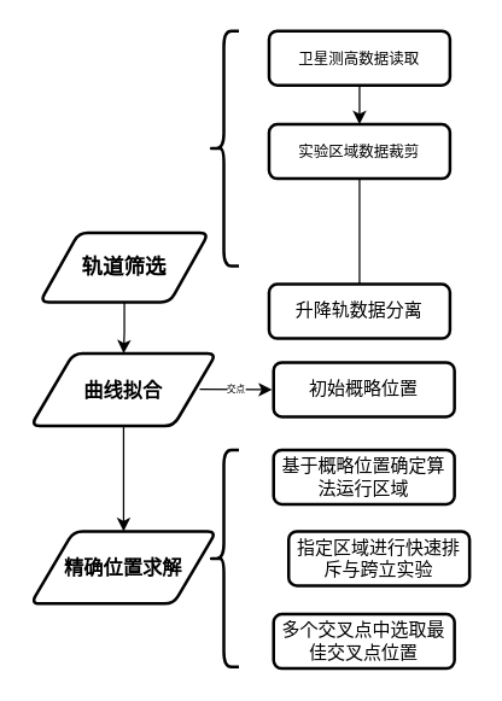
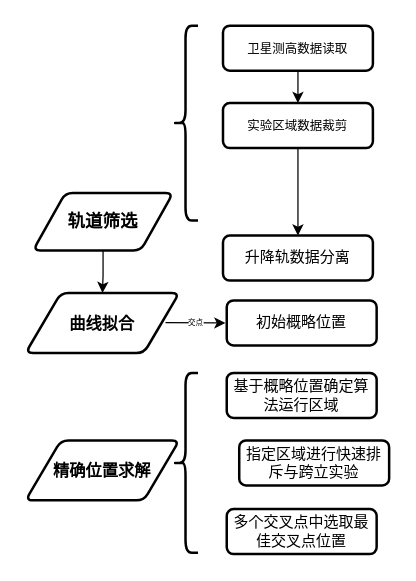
- <mxCell id="5" style="edgeStyle=orthogonalEdgeStyle;rounded=0;orthogonalLoop=1;jettySize=auto;html=1;exitX=0.5;exitY=1;exitDx=0;exitDy=0;fontFamily=Helvetica;fontSize=14;fontColor=default;endArrow=none;" parent="1" source="6" target="7" edge="1"><mxGeometry relative="1" as="geometry" /></mxCell>
+ <mxCell id="5" style="edgeStyle=orthogonalEdgeStyle;rounded=0;orthogonalLoop=1;jettySize=auto;html=1;exitX=0.5;exitY=1;exitDx=0;exitDy=0;fontFamily=Helvetica;fontSize=14;fontColor=default;" parent="1" source="6" target="7" edge="1"><mxGeometry relative="1" as="geometry" /></mxCell>
- <mxCell id="17" style="edgeStyle=orthogonalEdgeStyle;rounded=0;orthogonalLoop=1;jettySize=auto;html=1;fontFamily=Helvetica;fontSize=14;fontColor=default;exitX=0.5;exitY=1;exitDx=0;exitDy=0;" parent="1" source="9" target="11" edge="1"><mxGeometry relative="1" as="geometry"><mxPoint x="98" y="216" as="sourcePoint" /><mxPoint x="97.5" y="250" as="targetPoint" /><Array as="points" /></mxGeometry></mxCell>
